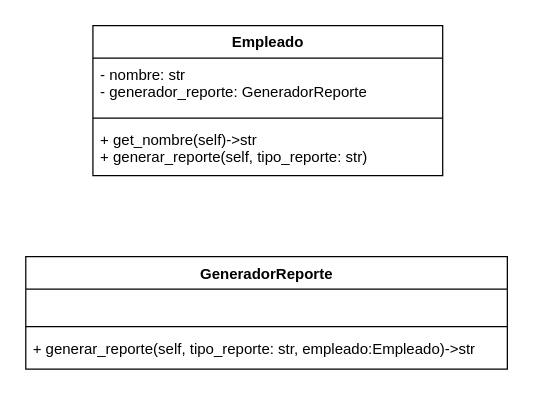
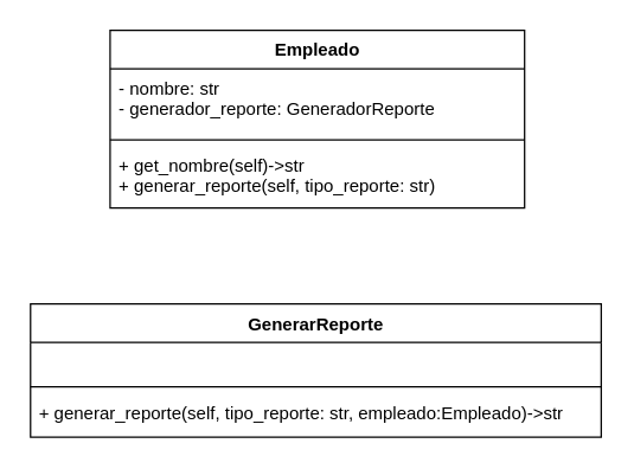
- <mxCell id="6" value="GeneradorReporte" style="swimlane;fontStyle=1;align=center;verticalAlign=top;childLayout=stackLayout;horizontal=1;startSize=26;horizontalStack=0;resizeParent=1;resizeParentMax=0;resizeLast=0;collapsible=1;marginBottom=0;whiteSpace=wrap;html=1;" parent="1" vertex="1"><mxGeometry x="20" y="205" width="385.5" height="90" as="geometry" /></mxCell>
+ <mxCell id="6" value="GenerarReporte" style="swimlane;fontStyle=1;align=center;verticalAlign=top;childLayout=stackLayout;horizontal=1;startSize=26;horizontalStack=0;resizeParent=1;resizeParentMax=0;resizeLast=0;collapsible=1;marginBottom=0;whiteSpace=wrap;html=1;" parent="1" vertex="1"><mxGeometry x="20" y="205" width="385.5" height="90" as="geometry" /></mxCell>
